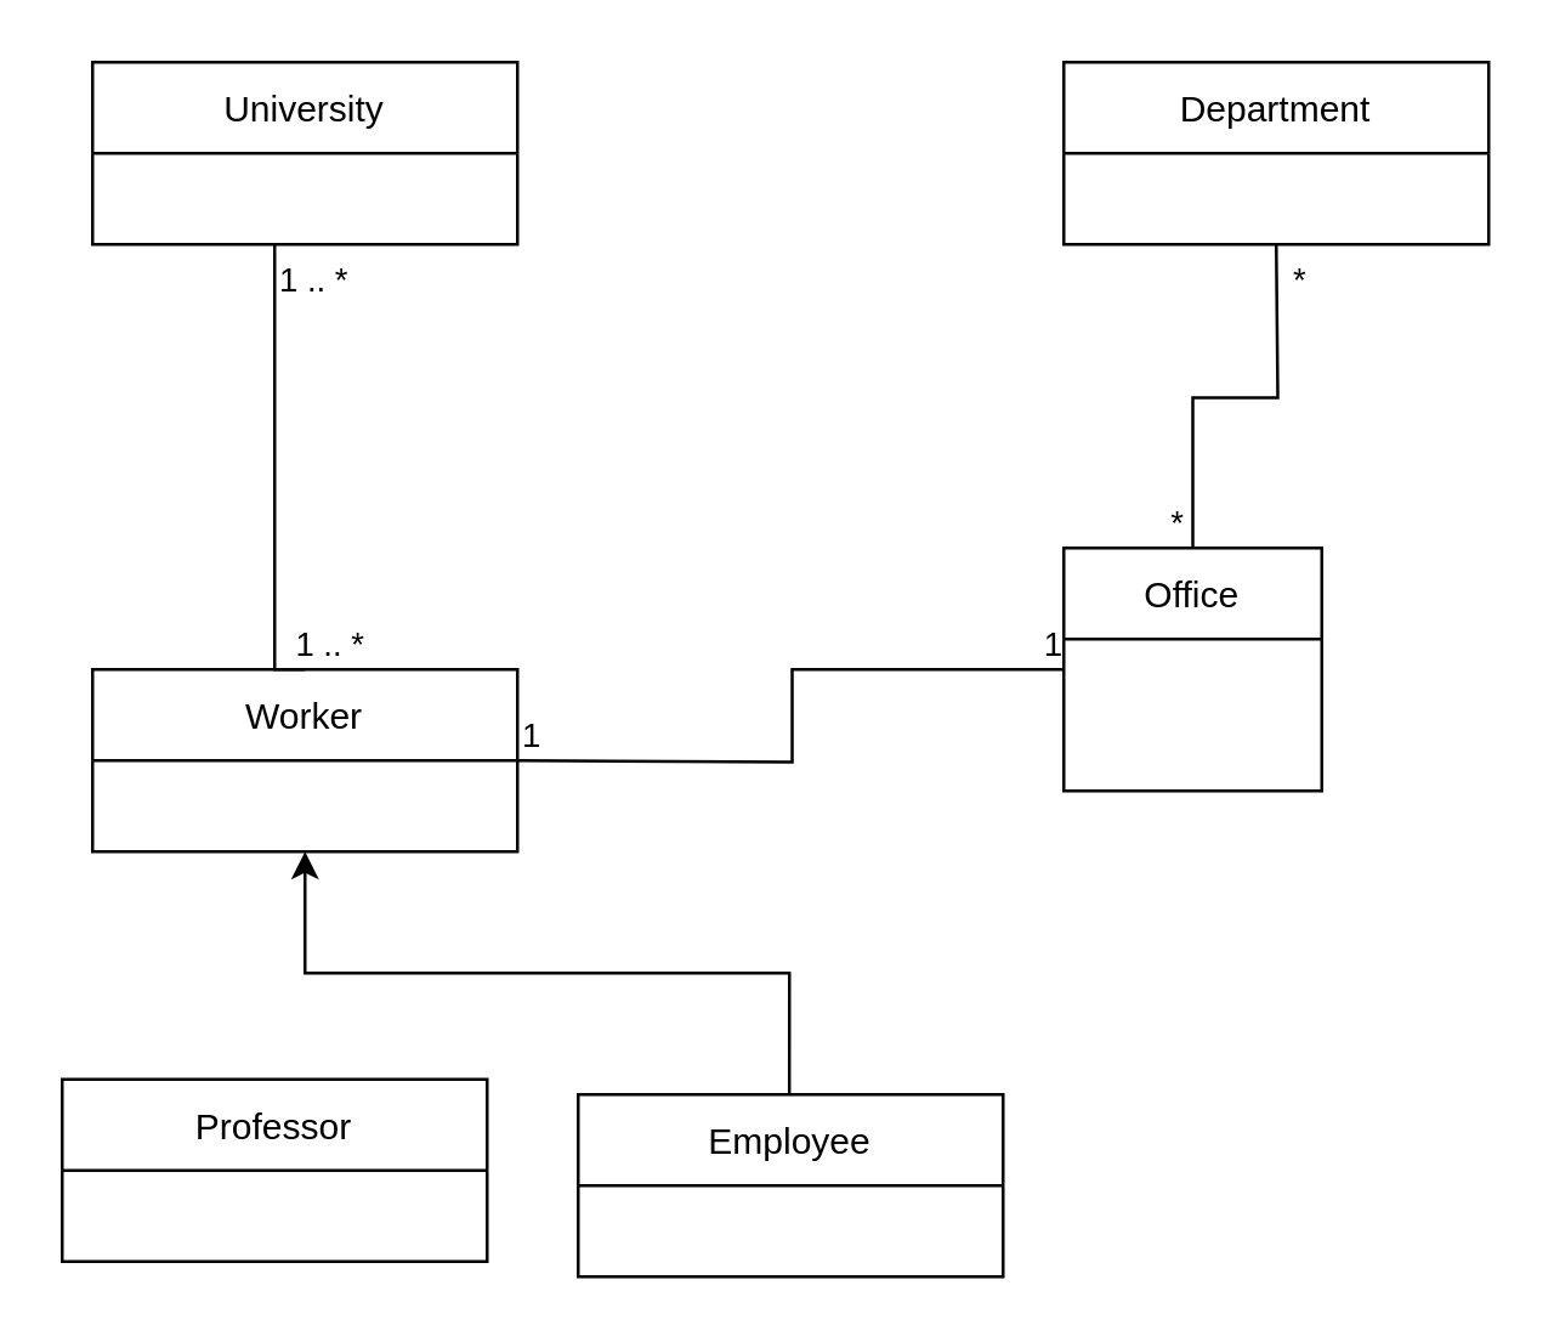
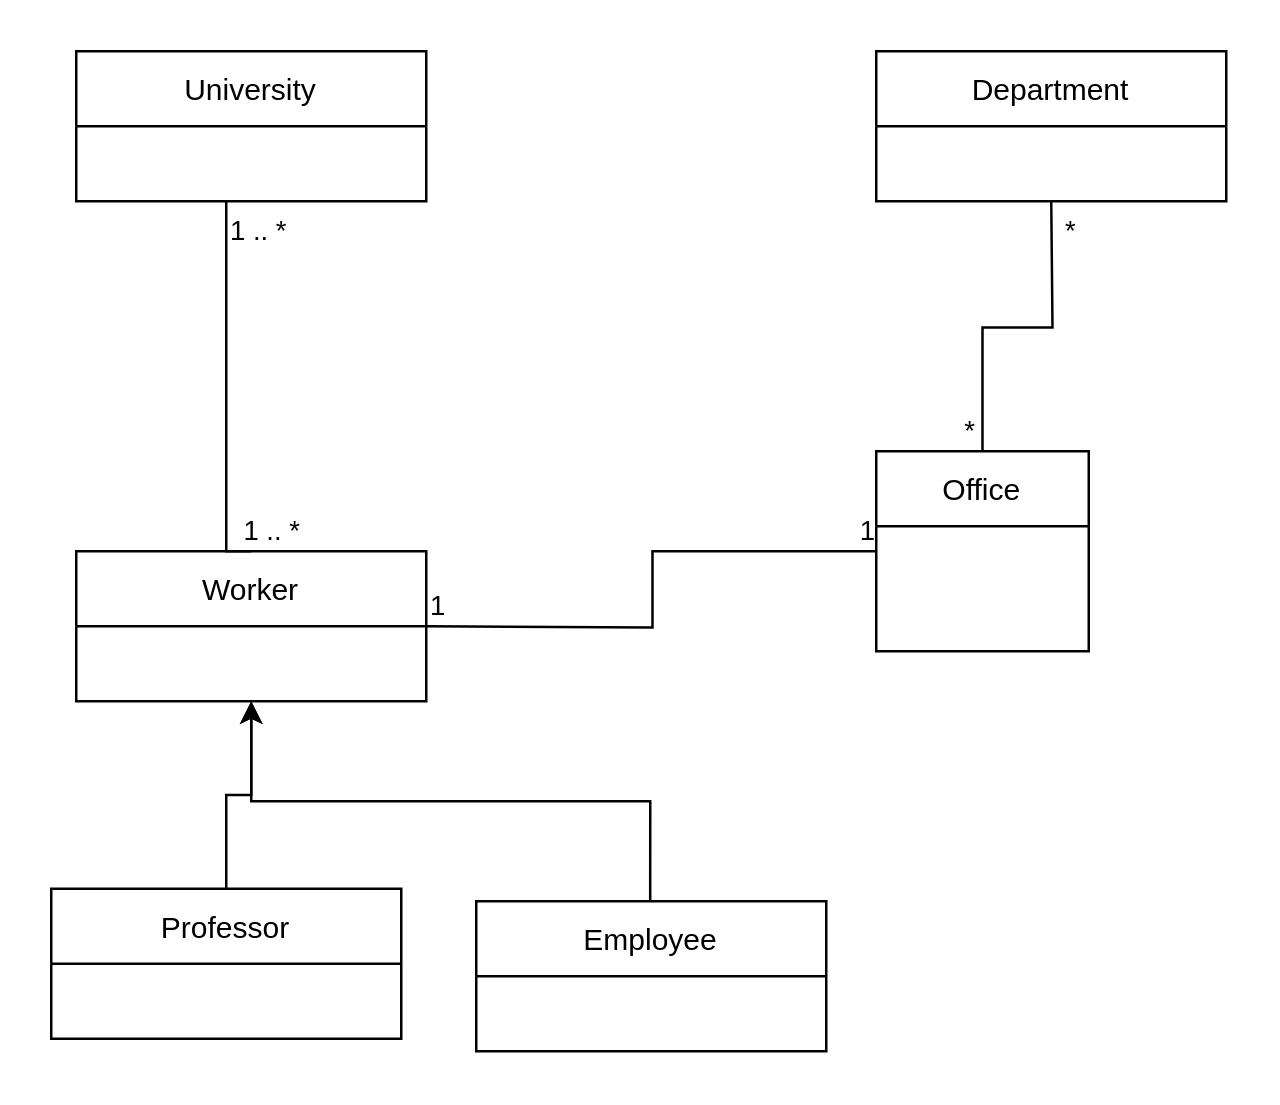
+ <mxCell id="6" style="edgeStyle=orthogonalEdgeStyle;rounded=0;orthogonalLoop=1;jettySize=auto;html=1;entryX=0.5;entryY=1;entryDx=0;entryDy=0;" edge="1" parent="1" source="7" target="5"><mxGeometry relative="1" as="geometry" /></mxCell>
